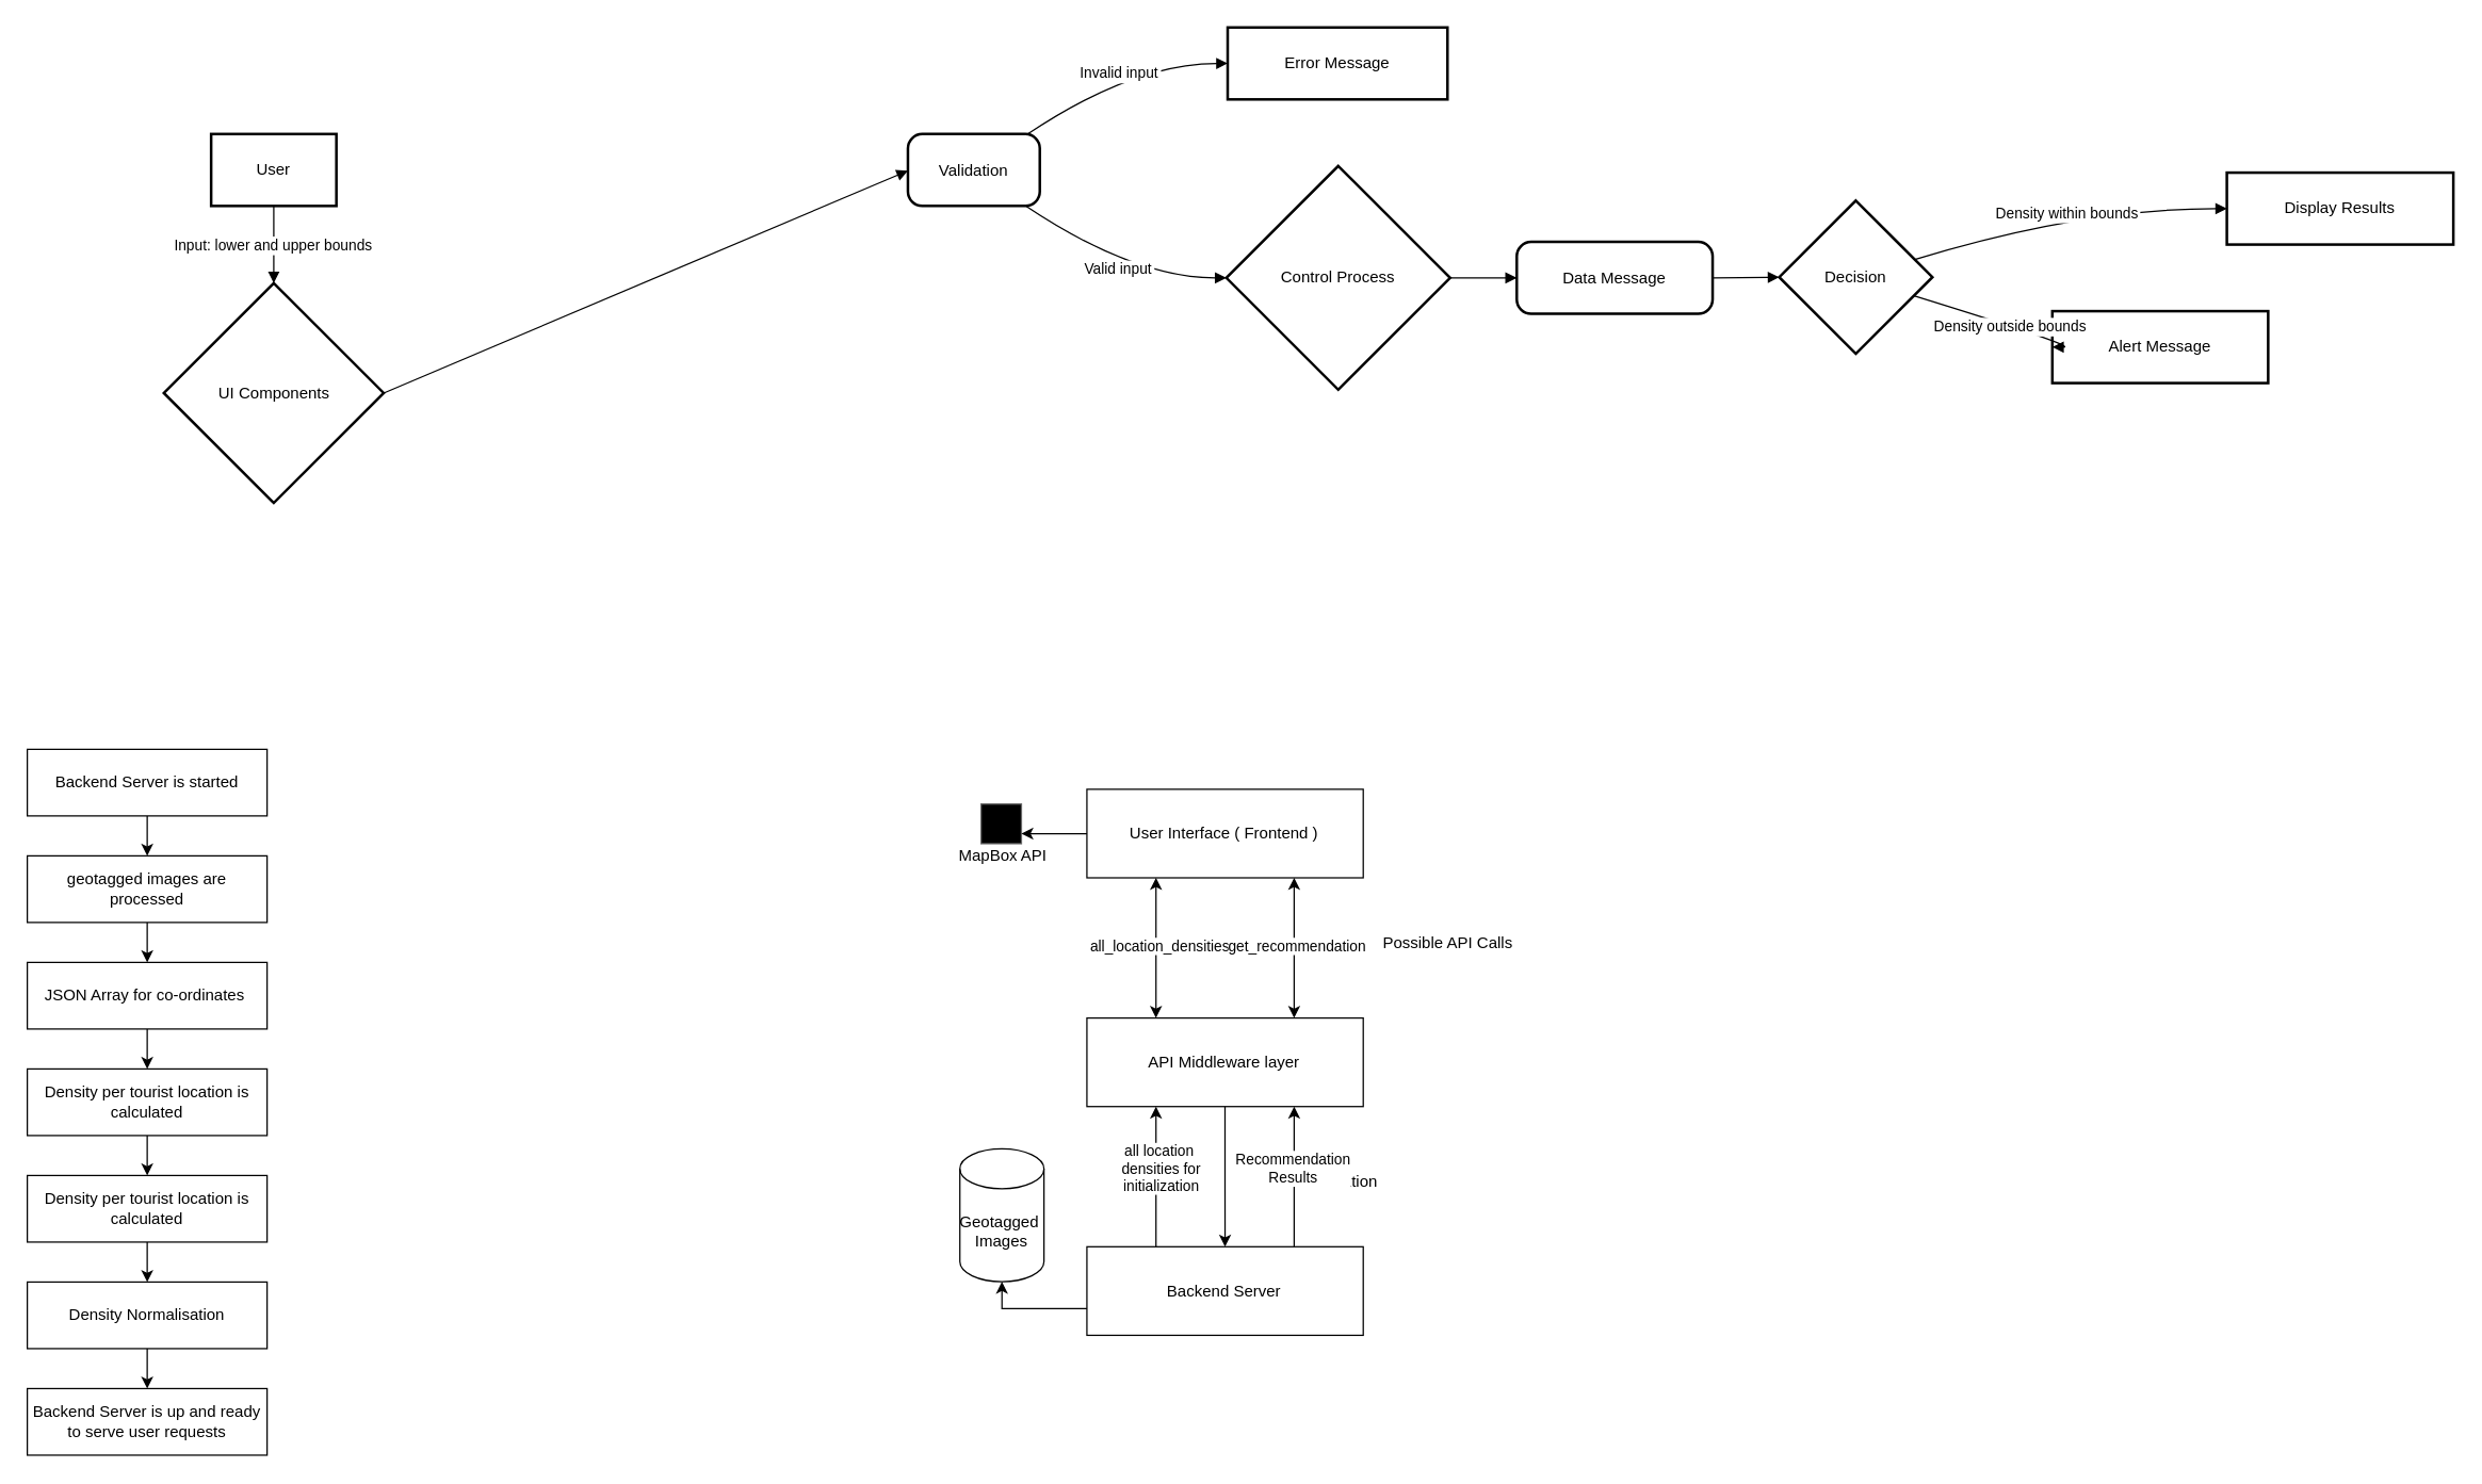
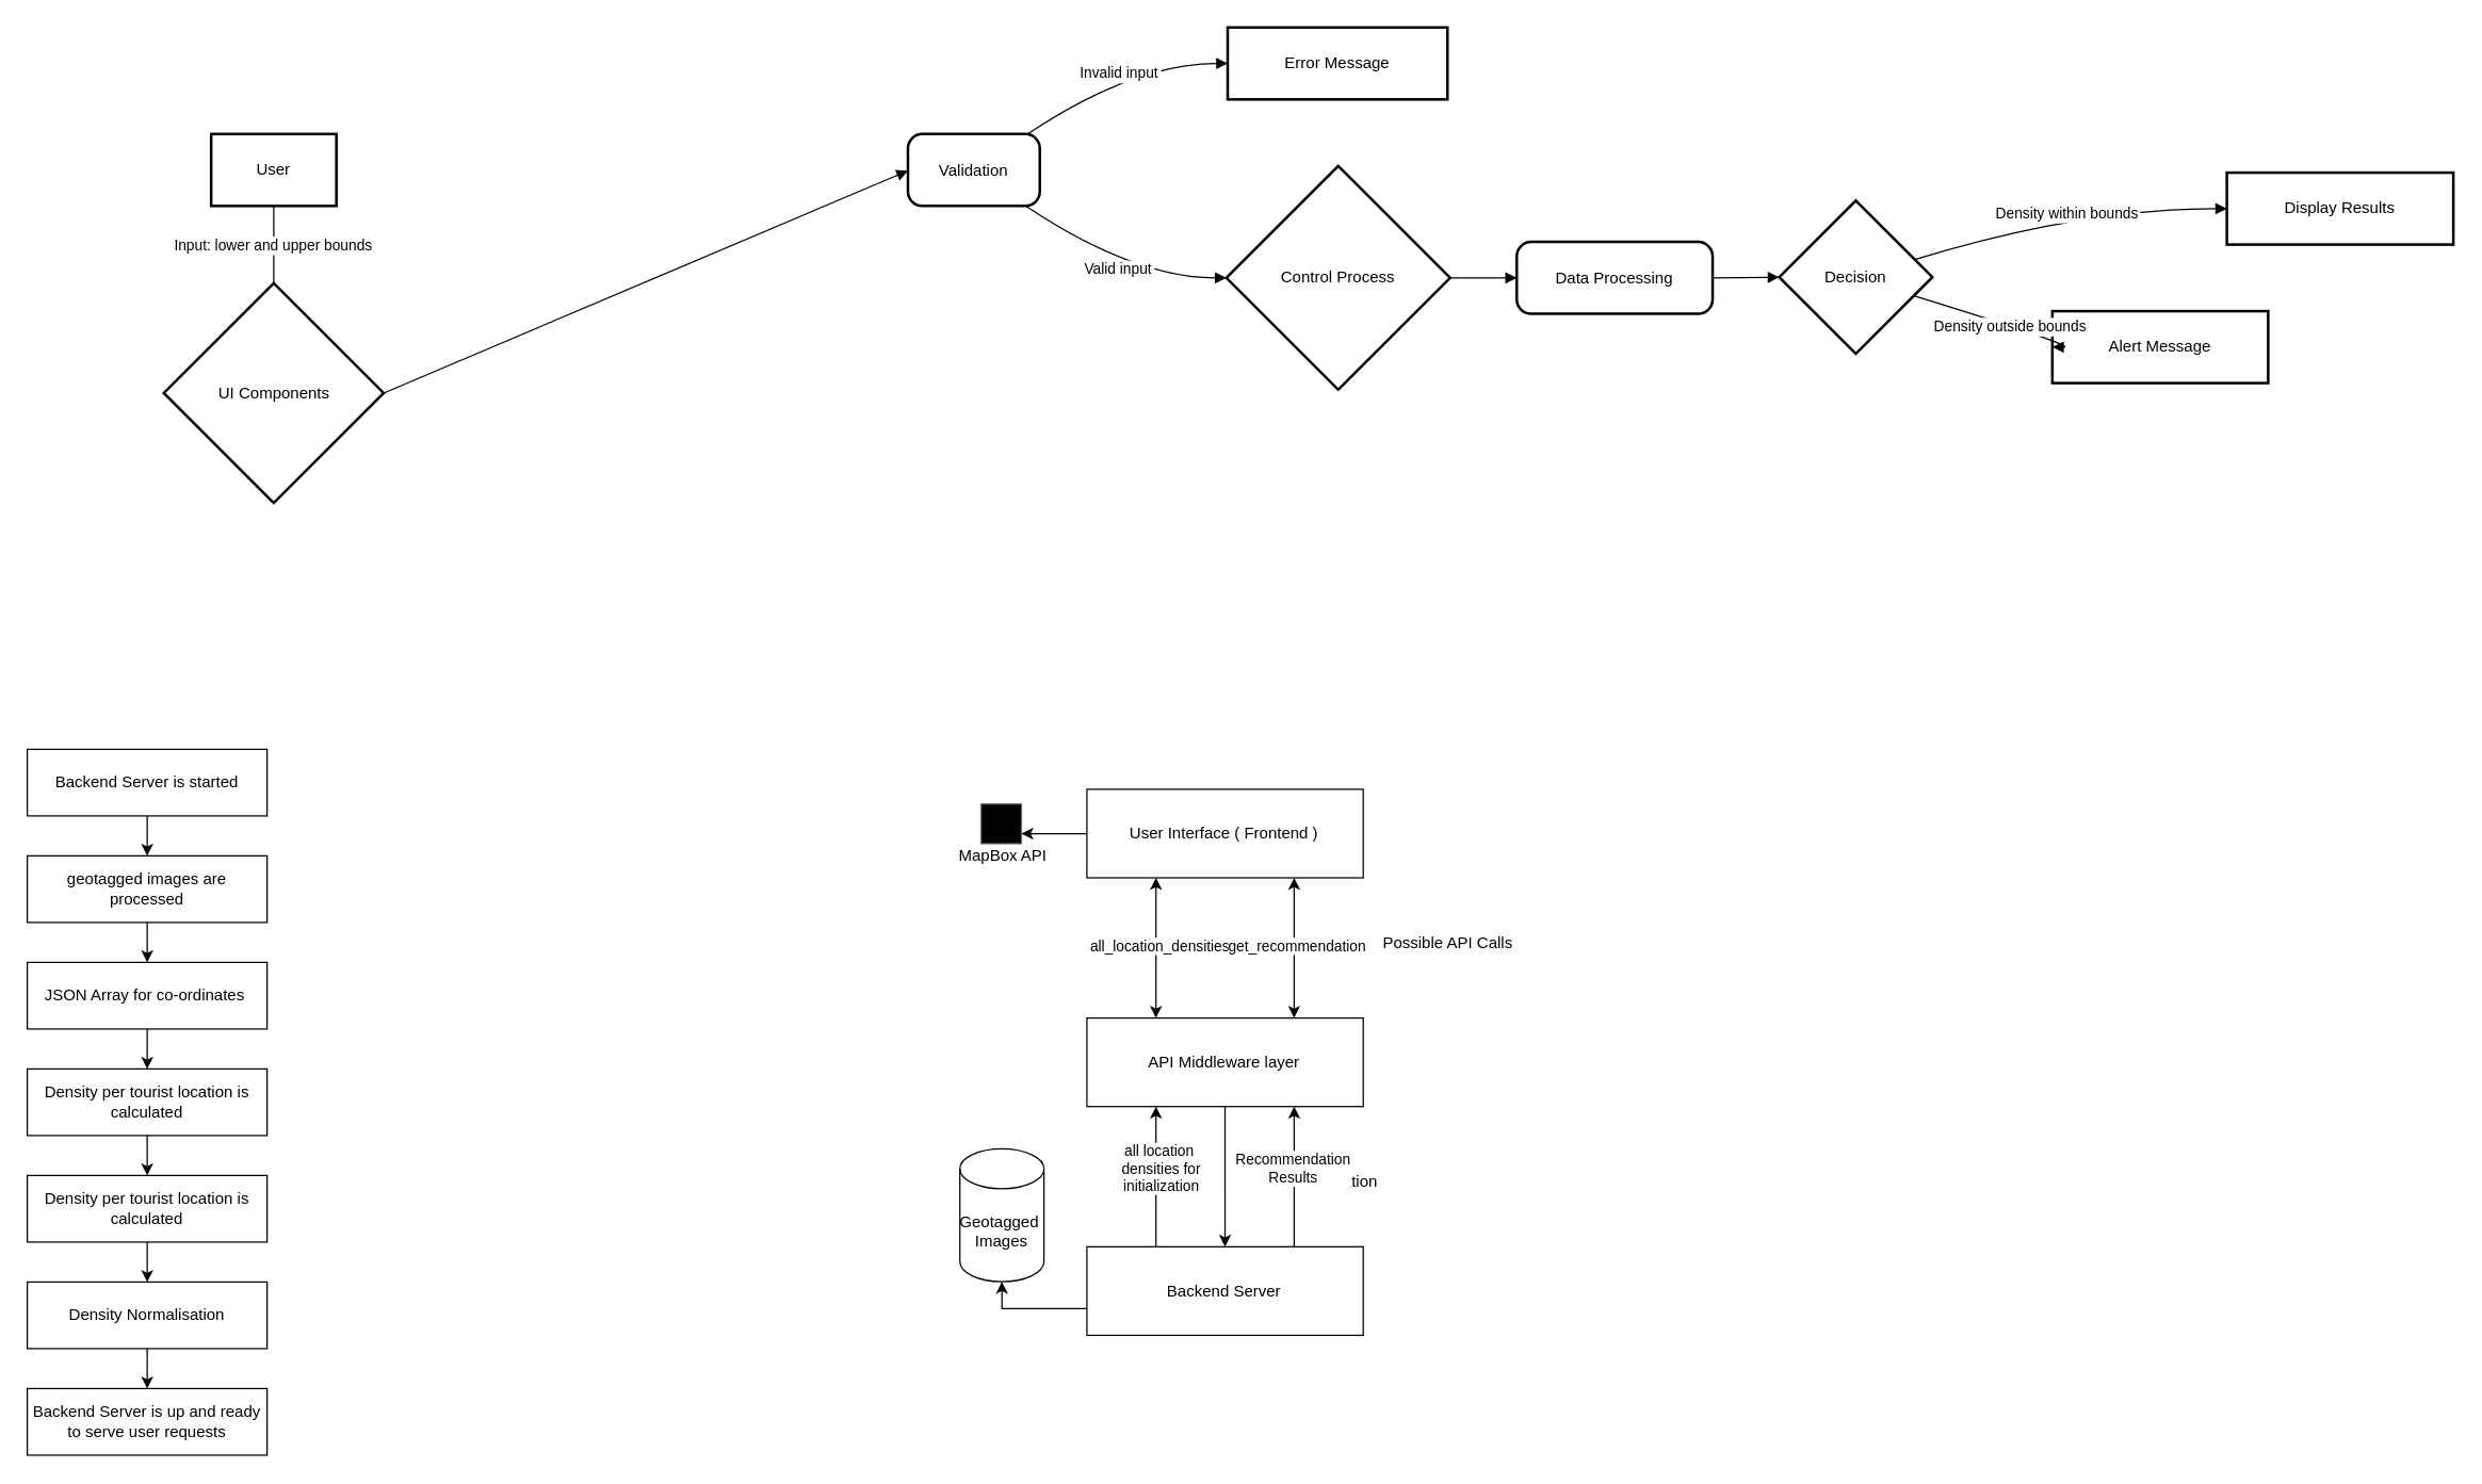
- <mxCell id="11" value="Input: lower and upper bounds" style="curved=1;startArrow=none;endArrow=block;exitX=0.5;exitY=1;entryX=0.5;entryY=0;entryDx=0;entryDy=0;exitDx=0;exitDy=0;" parent="1" source="2" target="3" edge="1"><mxGeometry relative="1" as="geometry"><Array as="points" /></mxGeometry></mxCell>
+ <mxCell id="11" value="Input: lower and upper bounds" style="curved=1;startArrow=none;endArrow=none;exitX=0.5;exitY=1;entryX=0.5;entryY=0;entryDx=0;entryDy=0;exitDx=0;exitDy=0;" parent="1" source="2" target="3" edge="1"><mxGeometry relative="1" as="geometry"><Array as="points" /></mxGeometry></mxCell>
- <mxCell id="7" value="Data Message" style="rounded=1;arcSize=20;strokeWidth=2" parent="1" vertex="1"><mxGeometry x="1138" y="181" width="147" height="54" as="geometry" /></mxCell>
+ <mxCell id="7" value="Data Processing" style="rounded=1;arcSize=20;strokeWidth=2" parent="1" vertex="1"><mxGeometry x="1138" y="181" width="147" height="54" as="geometry" /></mxCell>
